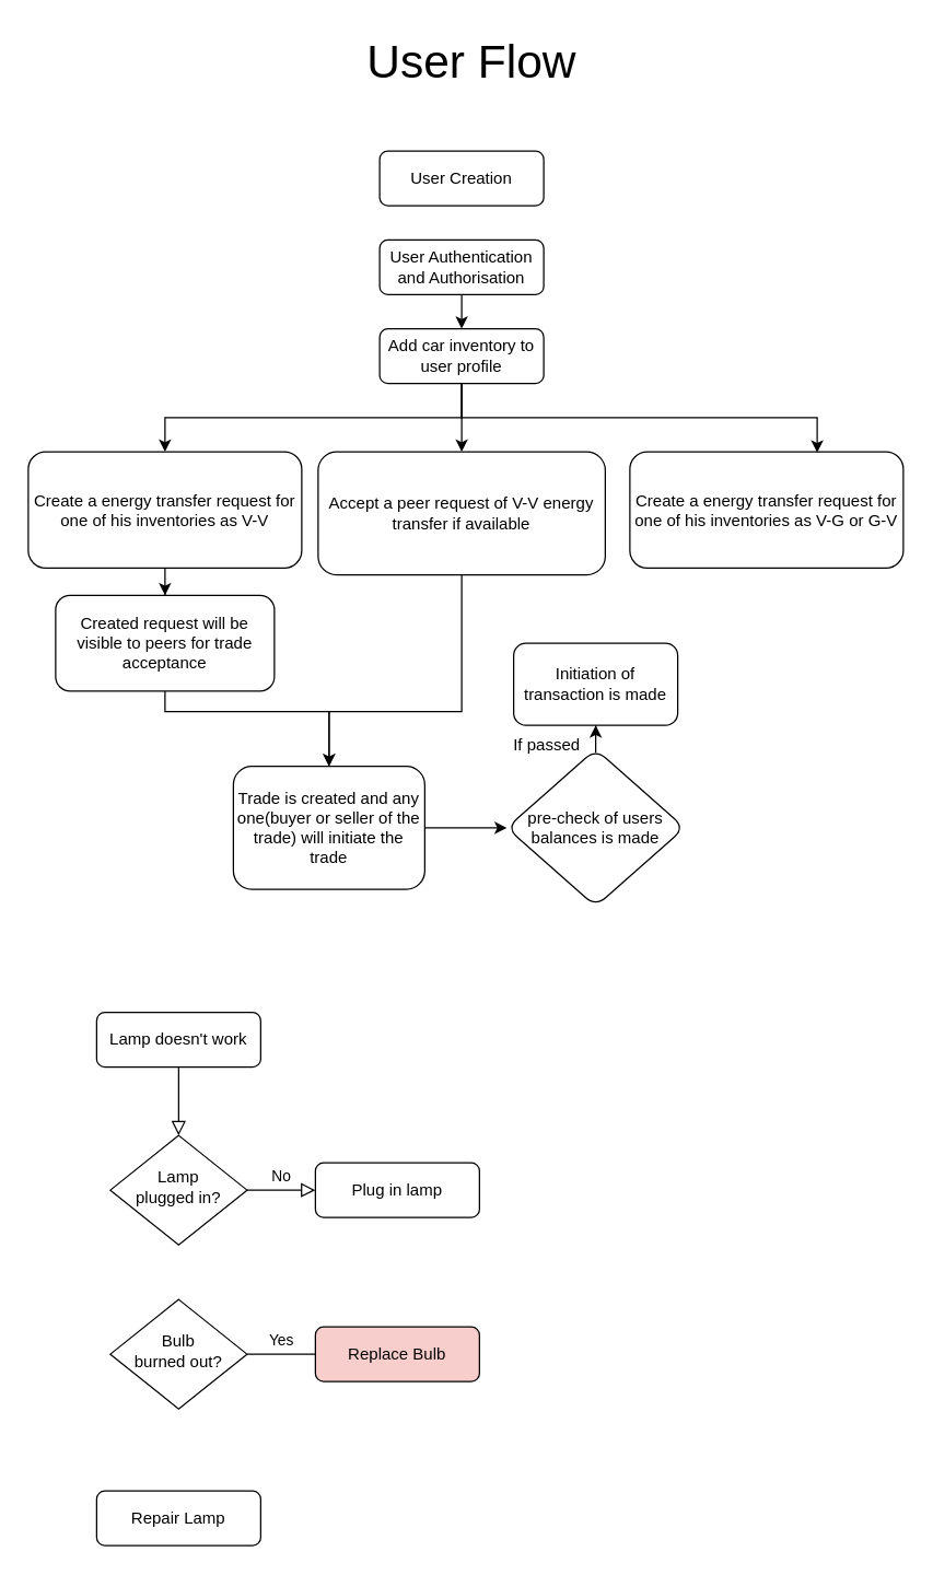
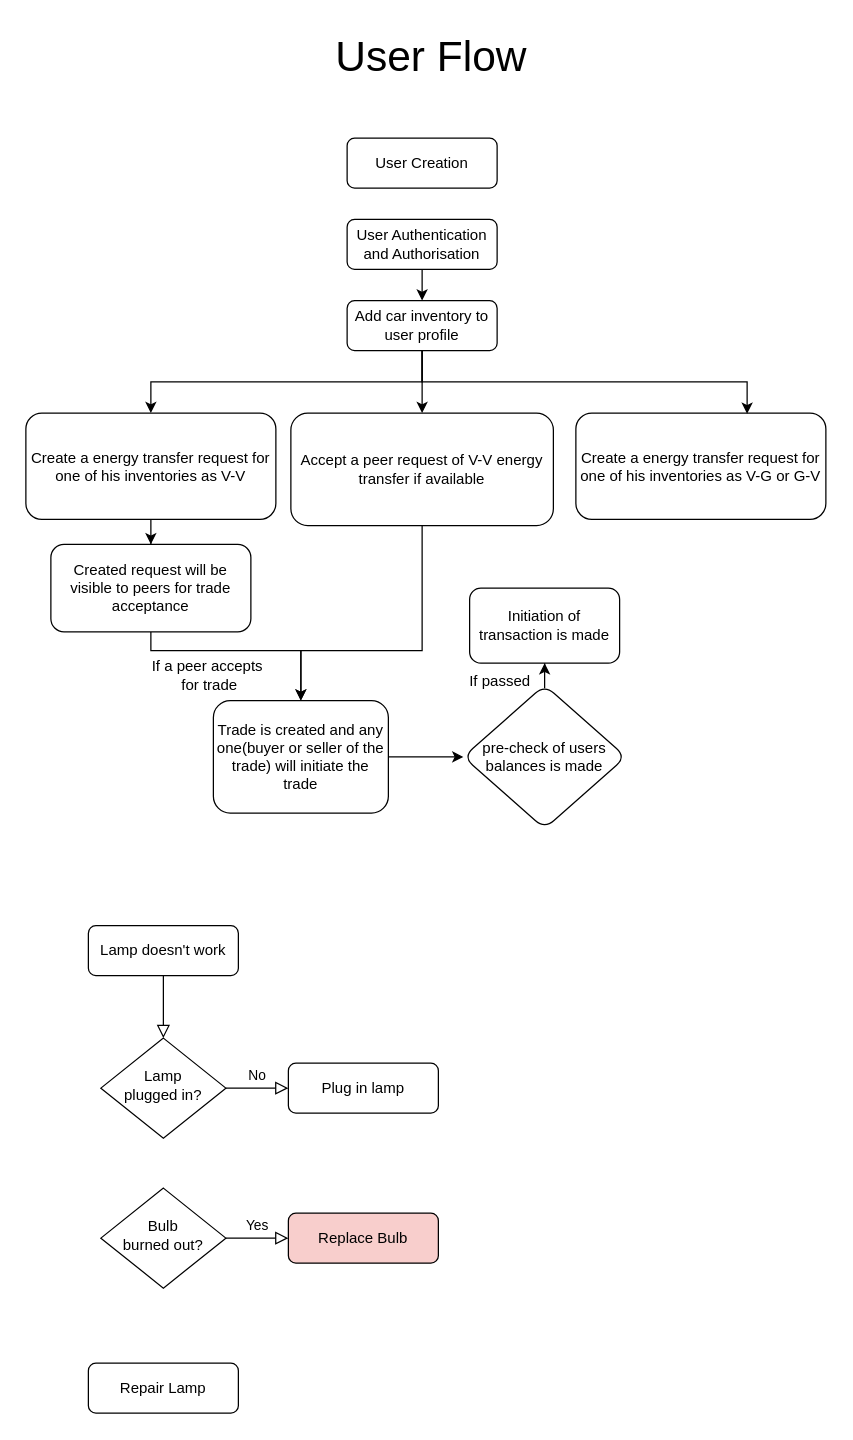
+ <mxCell id="28" value="If a peer accepts&lt;div&gt;&amp;nbsp;for trade&lt;/div&gt;" style="text;html=1;align=center;verticalAlign=middle;resizable=0;points=[];autosize=1;strokeColor=none;fillColor=none;" parent="1" vertex="1"><mxGeometry x="110" y="520" width="110" height="40" as="geometry" /></mxCell>
- <mxCell id="8" value="Yes" style="edgeStyle=orthogonalEdgeStyle;rounded=0;html=1;jettySize=auto;orthogonalLoop=1;fontSize=11;endArrow=none;endFill=0;endSize=8;strokeWidth=1;shadow=0;labelBackgroundColor=none;" parent="1" source="9" target="11" edge="1"><mxGeometry y="10" relative="1" as="geometry"><mxPoint as="offset" /></mxGeometry></mxCell>
+ <mxCell id="8" value="Yes" style="edgeStyle=orthogonalEdgeStyle;rounded=0;html=1;jettySize=auto;orthogonalLoop=1;fontSize=11;endArrow=block;endFill=0;endSize=8;strokeWidth=1;shadow=0;labelBackgroundColor=none;" parent="1" source="9" target="11" edge="1"><mxGeometry y="10" relative="1" as="geometry"><mxPoint as="offset" /></mxGeometry></mxCell>
